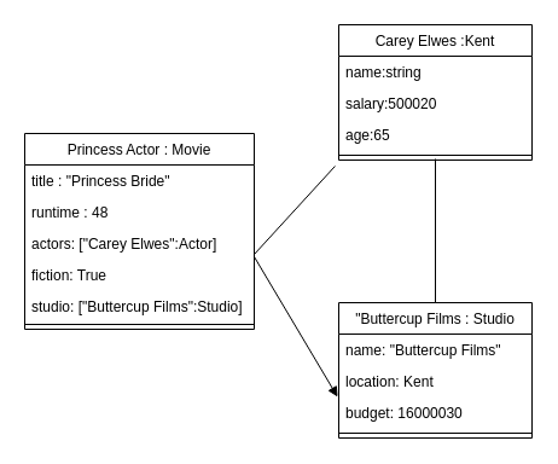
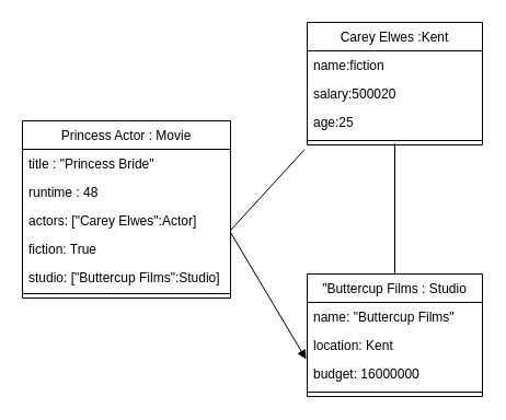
- <mxCell id="10" value="name:string" style="text;align=left;verticalAlign=top;spacingLeft=4;spacingRight=4;overflow=hidden;rotatable=0;points=[[0,0.5],[1,0.5]];portConstraint=eastwest;" vertex="1" parent="9"><mxGeometry y="26" width="160" height="26" as="geometry" /></mxCell>
+ <mxCell id="10" value="name:fiction" style="text;align=left;verticalAlign=top;spacingLeft=4;spacingRight=4;overflow=hidden;rotatable=0;points=[[0,0.5],[1,0.5]];portConstraint=eastwest;" vertex="1" parent="9"><mxGeometry y="26" width="160" height="26" as="geometry" /></mxCell>
- <mxCell id="12" value="age:65" style="text;align=left;verticalAlign=top;spacingLeft=4;spacingRight=4;overflow=hidden;rotatable=0;points=[[0,0.5],[1,0.5]];portConstraint=eastwest;rounded=0;shadow=0;html=0;" vertex="1" parent="9"><mxGeometry y="78" width="160" height="26" as="geometry" /></mxCell>
+ <mxCell id="12" value="age:25" style="text;align=left;verticalAlign=top;spacingLeft=4;spacingRight=4;overflow=hidden;rotatable=0;points=[[0,0.5],[1,0.5]];portConstraint=eastwest;rounded=0;shadow=0;html=0;" vertex="1" parent="9"><mxGeometry y="78" width="160" height="26" as="geometry" /></mxCell>
- <mxCell id="17" value="budget: 16000030" style="text;align=left;verticalAlign=top;spacingLeft=4;spacingRight=4;overflow=hidden;rotatable=0;points=[[0,0.5],[1,0.5]];portConstraint=eastwest;" vertex="1" parent="14"><mxGeometry y="78" width="160" height="26" as="geometry" /></mxCell>
+ <mxCell id="17" value="budget: 16000000" style="text;align=left;verticalAlign=top;spacingLeft=4;spacingRight=4;overflow=hidden;rotatable=0;points=[[0,0.5],[1,0.5]];portConstraint=eastwest;" vertex="1" parent="14"><mxGeometry y="78" width="160" height="26" as="geometry" /></mxCell>
